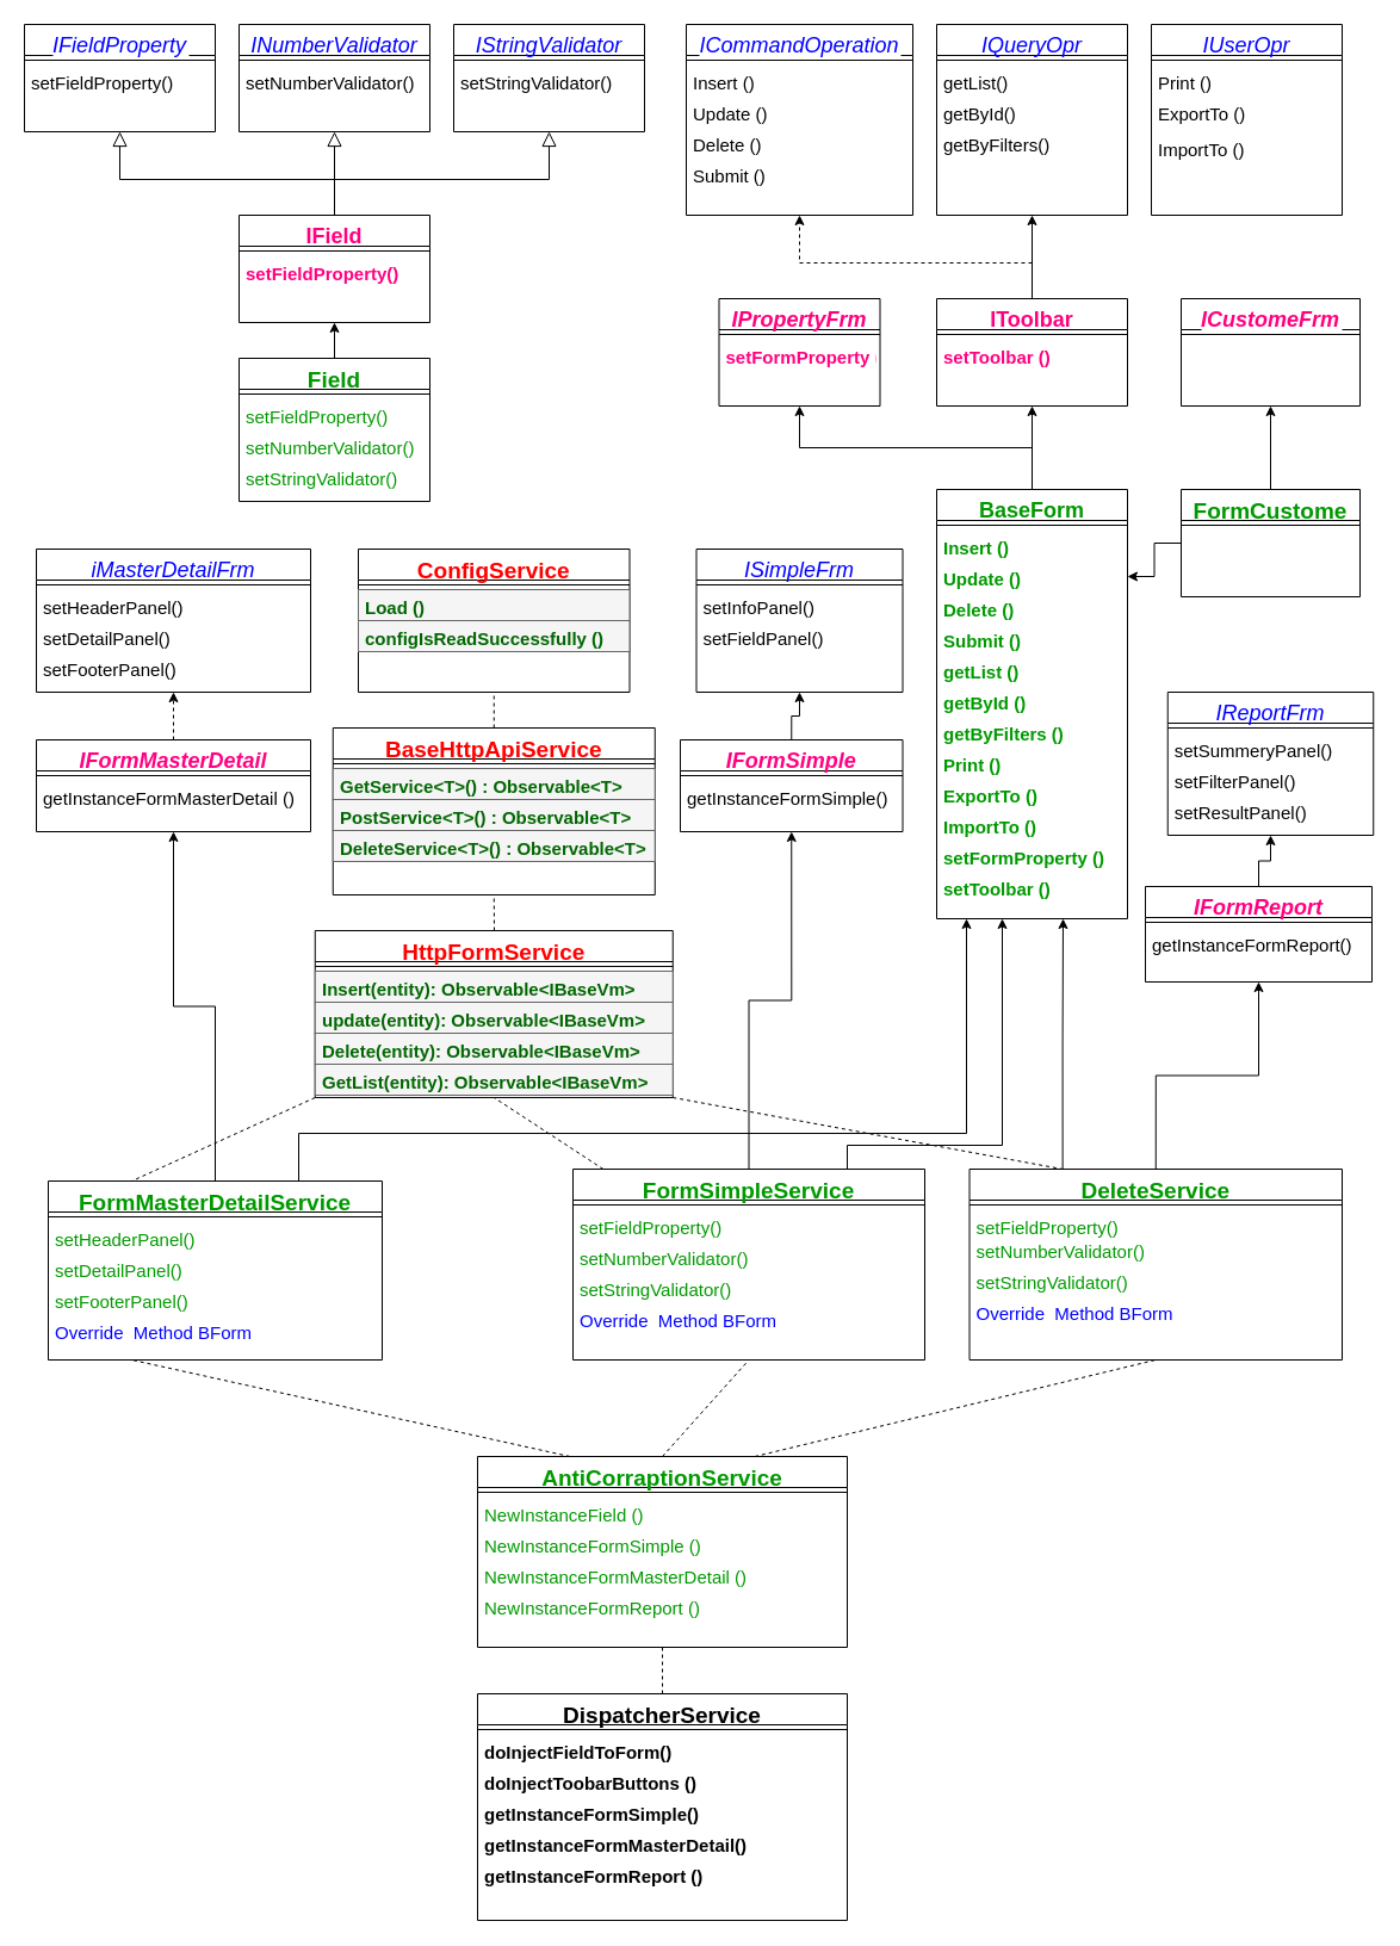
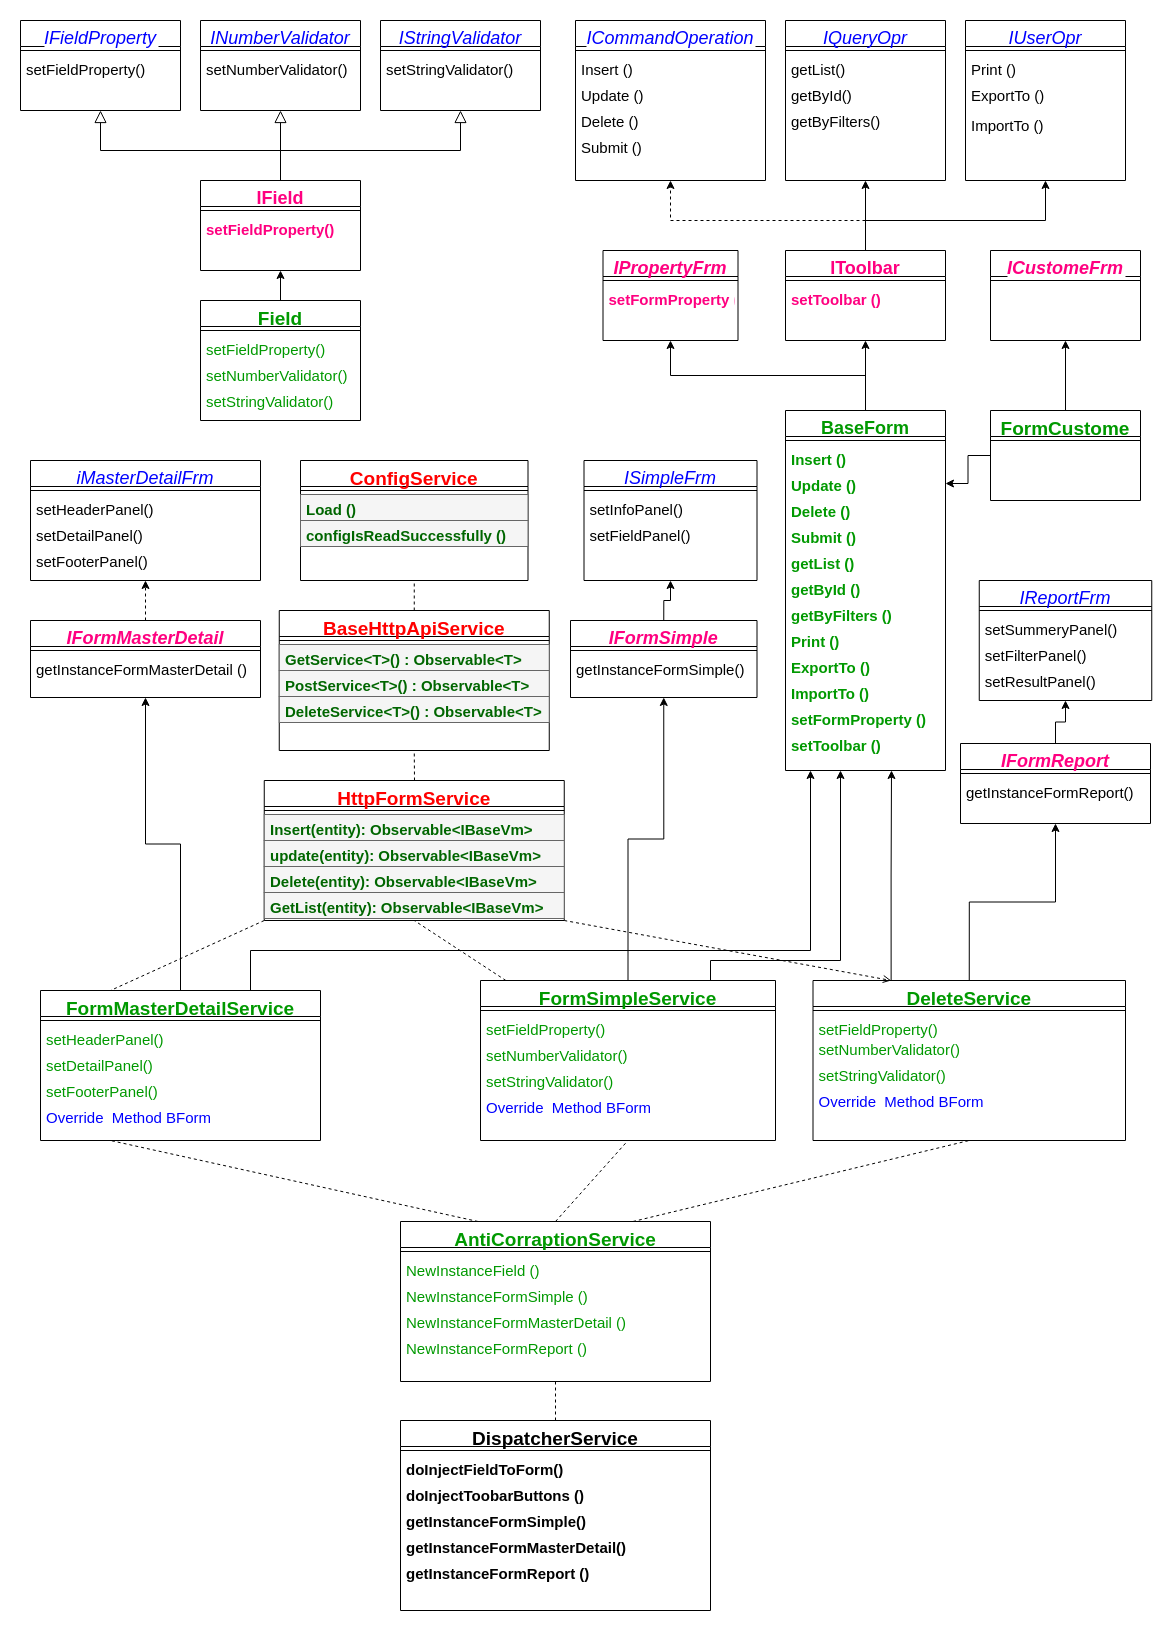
+ <mxCell id="51" style="edgeStyle=orthogonalEdgeStyle;rounded=0;orthogonalLoop=1;jettySize=auto;html=1;exitX=0.5;exitY=0;exitDx=0;exitDy=0;entryX=0.5;entryY=1;entryDx=0;entryDy=0;fontSize=19;fontColor=#009900;" parent="1" source="52" target="44" edge="1"><mxGeometry relative="1" as="geometry"><Array as="points"><mxPoint x="865" y="220" /><mxPoint x="1045" y="220" /></Array></mxGeometry></mxCell>
- <mxCell id="145" value="" style="endArrow=none;dashed=1;html=1;rounded=0;fontSize=15;fontColor=#FF0000;entryX=0.25;entryY=0;entryDx=0;entryDy=0;exitX=1;exitY=1;exitDx=0;exitDy=0;" parent="1" source="150" target="110" edge="1"><mxGeometry width="50" height="50" relative="1" as="geometry"><mxPoint x="620" y="870" as="sourcePoint" /><mxPoint x="760" y="720" as="targetPoint" /></mxGeometry></mxCell>
+ <mxCell id="145" value="" style="endArrow=open;dashed=1;html=1;rounded=0;fontSize=15;fontColor=#FF0000;entryX=0.25;entryY=0;entryDx=0;entryDy=0;exitX=1;exitY=1;exitDx=0;exitDy=0;" parent="1" source="150" target="110" edge="1"><mxGeometry width="50" height="50" relative="1" as="geometry"><mxPoint x="620" y="870" as="sourcePoint" /><mxPoint x="760" y="720" as="targetPoint" /></mxGeometry></mxCell>
